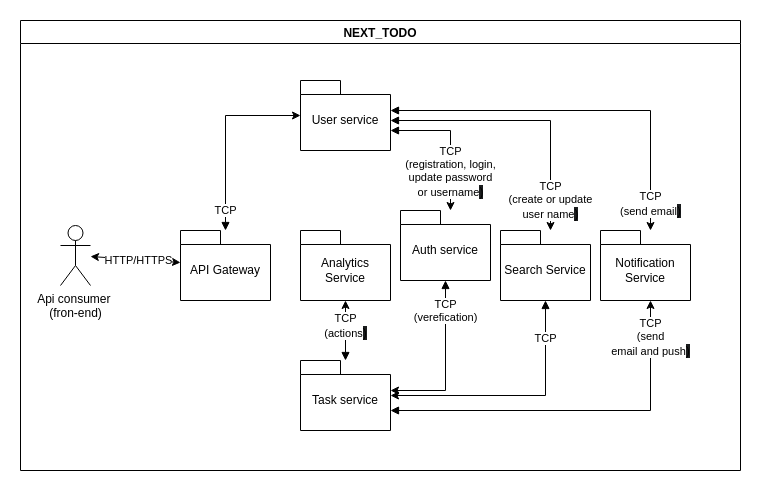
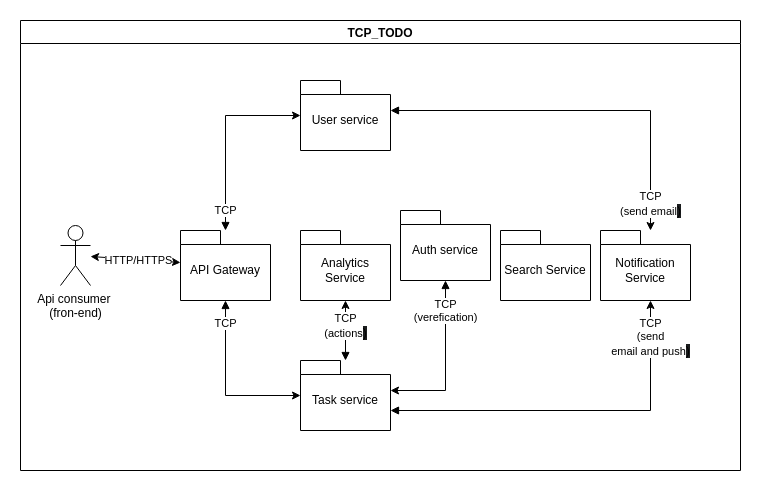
- <mxCell id="2" value="NEXT_TODO" style="swimlane;swimlaneFillColor=default;" vertex="1" parent="1"><mxGeometry x="20" width="720" height="450" as="geometry" y="20" /></mxCell>
+ <mxCell id="2" value="TCP_TODO" style="swimlane;swimlaneFillColor=default;" vertex="1" parent="1"><mxGeometry x="20" width="720" height="450" as="geometry" y="20" /></mxCell>
- <mxCell id="16" value="TCP&lt;br&gt;(create or update &lt;br&gt;user name&lt;span style=&quot;font-size: 12px; background-color: rgb(27, 29, 30);&quot;&gt;)&lt;/span&gt;" style="html=1;verticalAlign=bottom;endArrow=block;rounded=0;startArrow=classic;startFill=1;edgeStyle=orthogonalEdgeStyle;" parent="2" source="15" target="5" edge="1"><mxGeometry x="-0.948" width="80" relative="1" as="geometry"><mxPoint x="640" y="220" as="sourcePoint" /><mxPoint x="380" y="95" as="targetPoint" /><Array as="points"><mxPoint x="530" y="100" /></Array><mxPoint as="offset" /></mxGeometry></mxCell>
- <mxCell id="6" value="TCP&lt;br&gt;(registration, login, &lt;br&gt;update password &lt;br&gt;or&amp;nbsp;username&lt;span style=&quot;font-size: 12px; background-color: rgb(27, 29, 30);&quot;&gt;)&lt;/span&gt;" style="html=1;verticalAlign=bottom;endArrow=block;rounded=0;startArrow=classic;startFill=1;edgeStyle=orthogonalEdgeStyle;" parent="2" source="4" target="5" edge="1"><mxGeometry x="-0.875" width="80" relative="1" as="geometry"><mxPoint x="335" y="215" as="sourcePoint" /><mxPoint x="335" y="140" as="targetPoint" /><Array as="points"><mxPoint x="430" y="110" /></Array><mxPoint as="offset" /></mxGeometry></mxCell>
- <mxCell id="8" value="TCP" style="html=1;verticalAlign=bottom;endArrow=block;rounded=0;startArrow=classic;startFill=1;edgeStyle=orthogonalEdgeStyle;" parent="2" source="7" target="15" edge="1"><mxGeometry x="0.625" width="80" relative="1" as="geometry"><mxPoint x="280" y="385.0" as="sourcePoint" /><mxPoint x="180" y="235" as="targetPoint" /><mxPoint as="offset" /></mxGeometry></mxCell>
+ <mxCell id="8" value="TCP" style="html=1;verticalAlign=bottom;endArrow=block;rounded=0;startArrow=classic;startFill=1;edgeStyle=orthogonalEdgeStyle;" parent="2" source="7" target="18" edge="1"><mxGeometry x="0.625" width="80" relative="1" as="geometry"><mxPoint x="280" y="385.0" as="sourcePoint" /><mxPoint x="180" y="235" as="targetPoint" /><mxPoint as="offset" /></mxGeometry></mxCell>
